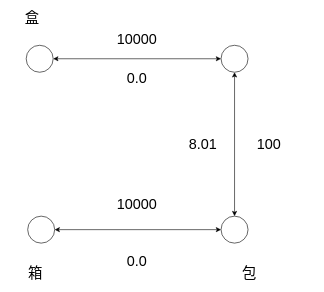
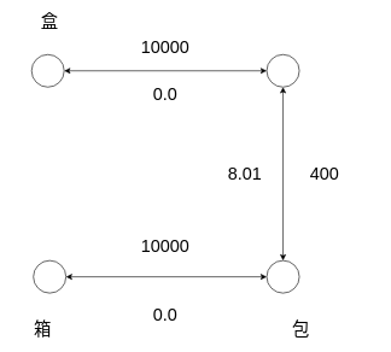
- <mxCell id="4" value="&lt;font style=&quot;font-size: 24px&quot;&gt;盒&lt;/font&gt;" style="text;html=1;strokeColor=none;fillColor=none;align=center;verticalAlign=middle;whiteSpace=wrap;rounded=0;" vertex="1" parent="1"><mxGeometry x="28" y="20" width="50" height="20" as="geometry" /></mxCell>
+ <mxCell id="4" value="&lt;font style=&quot;font-size: 24px&quot;&gt;盒&lt;/font&gt;" style="text;html=1;strokeColor=none;fillColor=none;align=center;verticalAlign=middle;whiteSpace=wrap;rounded=0;" vertex="1" parent="1"><mxGeometry x="43" y="20" width="50" height="20" as="geometry" /></mxCell>
- <mxCell id="11" value="&lt;font style=&quot;font-size: 24px&quot;&gt;100&lt;/font&gt;" style="text;html=1;strokeColor=none;fillColor=none;align=center;verticalAlign=middle;whiteSpace=wrap;rounded=0;" vertex="1" parent="1"><mxGeometry x="378" y="230" width="140" height="20" as="geometry" /></mxCell>
+ <mxCell id="11" value="&lt;font style=&quot;font-size: 24px&quot;&gt;400&lt;/font&gt;" style="text;html=1;strokeColor=none;fillColor=none;align=center;verticalAlign=middle;whiteSpace=wrap;rounded=0;" vertex="1" parent="1"><mxGeometry x="378" y="230" width="140" height="20" as="geometry" /></mxCell>
